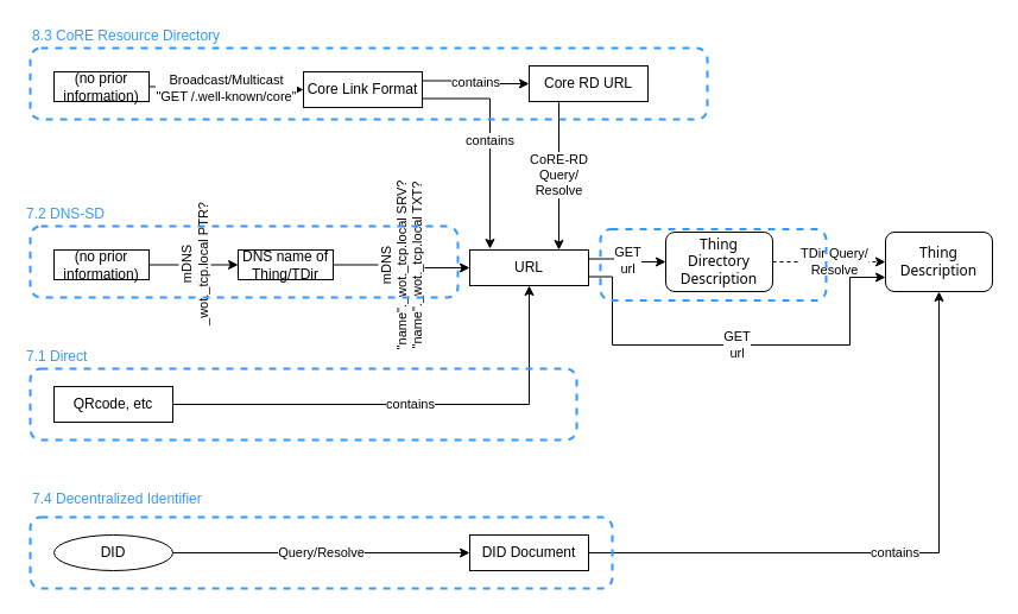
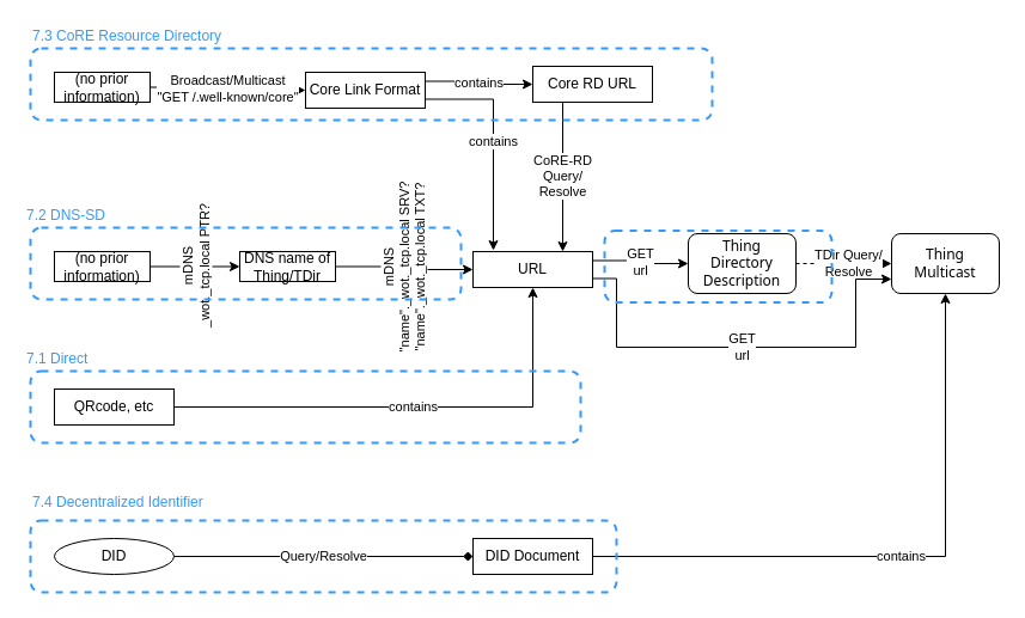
- <mxCell id="27" value="8.3 CoRE Resource Directory" style="text;html=1;strokeColor=none;fillColor=none;align=left;verticalAlign=middle;whiteSpace=wrap;rounded=0;dashed=1;fontColor=#3399FF;" vertex="1" parent="1"><mxGeometry y="20" width="180" height="20" as="geometry" x="25" /></mxCell>
+ <mxCell id="27" value="7.3 CoRE Resource Directory" style="text;html=1;strokeColor=none;fillColor=none;align=left;verticalAlign=middle;whiteSpace=wrap;rounded=0;dashed=1;fontColor=#3399FF;" vertex="1" parent="1"><mxGeometry y="20" width="180" height="20" as="geometry" x="25" /></mxCell>
- <mxCell id="23" value="&lt;div&gt;Thing&lt;/div&gt;&lt;div&gt;Directory&lt;/div&gt;&lt;div&gt;Description&lt;br&gt;&lt;/div&gt;" style="rounded=1;whiteSpace=wrap;html=1;fontFamily=Noto Sans;" vertex="1" parent="1"><mxGeometry x="560" y="195" width="90" height="50" as="geometry" /></mxCell>
+ <mxCell id="23" value="&lt;div&gt;Thing&lt;/div&gt;&lt;div&gt;Directory&lt;/div&gt;&lt;div&gt;Description&lt;br&gt;&lt;/div&gt;" style="rounded=1;whiteSpace=wrap;html=1;fontFamily=Noto Sans;" vertex="1" parent="1"><mxGeometry x="575" y="195" width="90" height="50" as="geometry" /></mxCell>
- <mxCell id="3" value="&lt;div&gt;Thing&lt;/div&gt;&lt;div&gt;Description&lt;br&gt;&lt;/div&gt;" style="rounded=1;whiteSpace=wrap;html=1;fontFamily=Noto Sans;" parent="1" vertex="1"><mxGeometry x="745" y="195" width="90" height="50" as="geometry" /></mxCell>
+ <mxCell id="3" value="&lt;div&gt;Thing&lt;/div&gt;&lt;div&gt;Multicast&lt;br&gt;&lt;/div&gt;" style="rounded=1;whiteSpace=wrap;html=1;fontFamily=Noto Sans;" parent="1" vertex="1"><mxGeometry x="745" y="195" width="90" height="50" as="geometry" /></mxCell>
- <mxCell id="8" value="Query/Resolve" style="edgeStyle=orthogonalEdgeStyle;rounded=0;orthogonalLoop=1;jettySize=auto;html=1;exitX=1;exitY=0.5;exitDx=0;exitDy=0;entryX=0;entryY=0.5;entryDx=0;entryDy=0;" parent="1" source="9" target="11" edge="1"><mxGeometry relative="1" as="geometry" /></mxCell>
+ <mxCell id="8" value="Query/Resolve" style="edgeStyle=orthogonalEdgeStyle;rounded=0;orthogonalLoop=1;jettySize=auto;html=1;exitX=1;exitY=0.5;exitDx=0;exitDy=0;entryX=0;entryY=0.5;entryDx=0;entryDy=0;endArrow=diamond;" parent="1" source="9" target="11" edge="1"><mxGeometry relative="1" as="geometry" /></mxCell>
